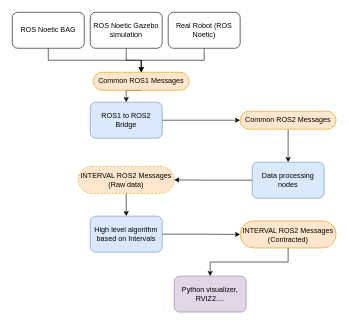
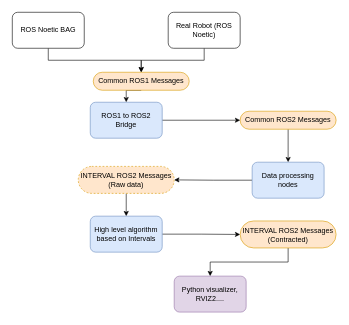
- <mxCell id="5" value="ROS Noetic Gazebo simulation" style="rounded=1;whiteSpace=wrap;html=1;" vertex="1" parent="1"><mxGeometry x="150" y="20" width="120" height="60" as="geometry" /></mxCell>
- <mxCell id="4" style="edgeStyle=orthogonalEdgeStyle;rounded=0;orthogonalLoop=1;jettySize=auto;html=1;exitX=0.5;exitY=1;exitDx=0;exitDy=0;entryX=0.5;entryY=0;entryDx=0;entryDy=0;" edge="1" parent="1" source="5" target="11"><mxGeometry relative="1" as="geometry"><mxPoint x="100" y="150" as="targetPoint" /></mxGeometry></mxCell>
